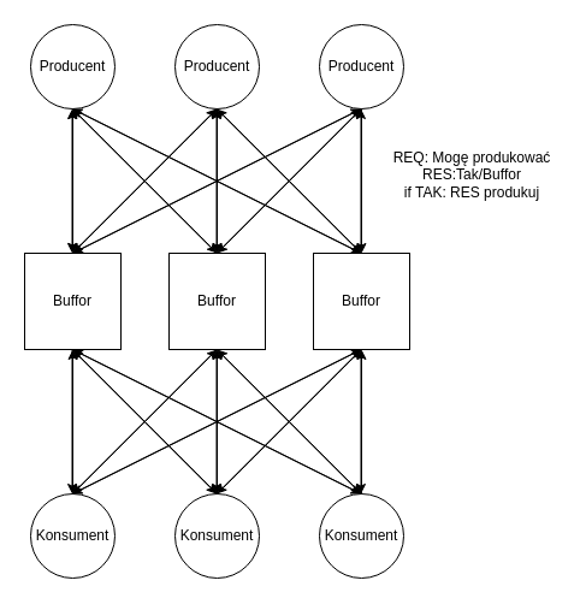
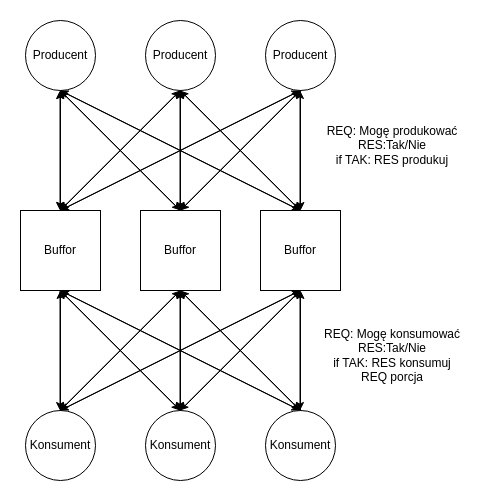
- <mxCell id="65" value="&lt;div&gt;REQ: Mogę produkować&lt;/div&gt;&lt;div&gt;RES:Tak/Buffor&lt;/div&gt;&lt;div&gt;if TAK: RES produkuj&lt;br&gt;&lt;/div&gt;" style="text;html=1;strokeColor=none;fillColor=none;align=center;verticalAlign=middle;whiteSpace=wrap;rounded=0;" parent="1" vertex="1"><mxGeometry x="319" y="120" width="146" height="50" as="geometry" /></mxCell>
+ <mxCell id="65" value="&lt;div&gt;REQ: Mogę produkować&lt;/div&gt;&lt;div&gt;RES:Tak/Nie&lt;/div&gt;&lt;div&gt;if TAK: RES produkuj&lt;br&gt;&lt;/div&gt;" style="text;html=1;strokeColor=none;fillColor=none;align=center;verticalAlign=middle;whiteSpace=wrap;rounded=0;" parent="1" vertex="1"><mxGeometry x="319" y="120" width="146" height="50" as="geometry" /></mxCell>
+ <mxCell id="66" value="&lt;div&gt;REQ: Mogę konsumować&lt;/div&gt;&lt;div&gt;RES:Tak/Nie&lt;/div&gt;&lt;div&gt;if TAK: RES konsumuj&lt;/div&gt;&lt;div&gt;REQ porcja&lt;br&gt;&lt;/div&gt;" style="text;html=1;strokeColor=none;fillColor=none;align=center;verticalAlign=middle;whiteSpace=wrap;rounded=0;" parent="1" vertex="1"><mxGeometry x="319" y="330" width="146" height="50" as="geometry" /></mxCell>
